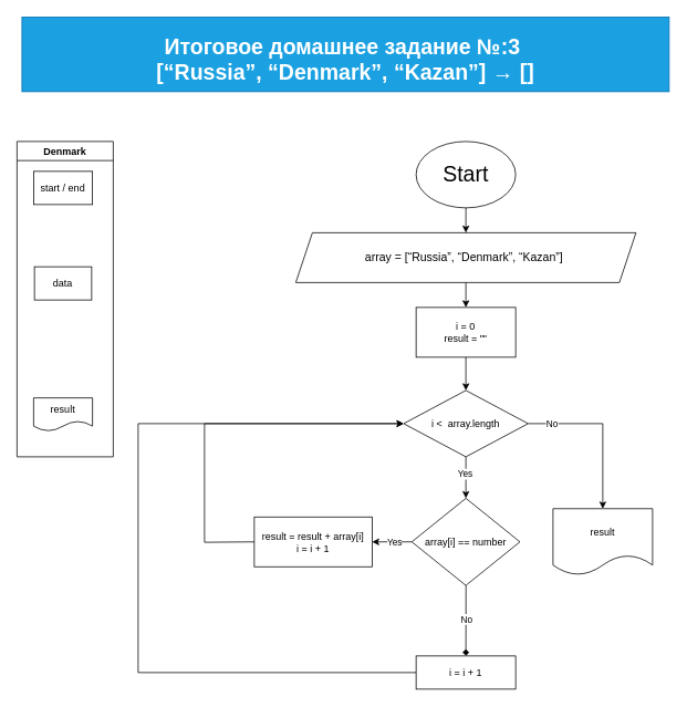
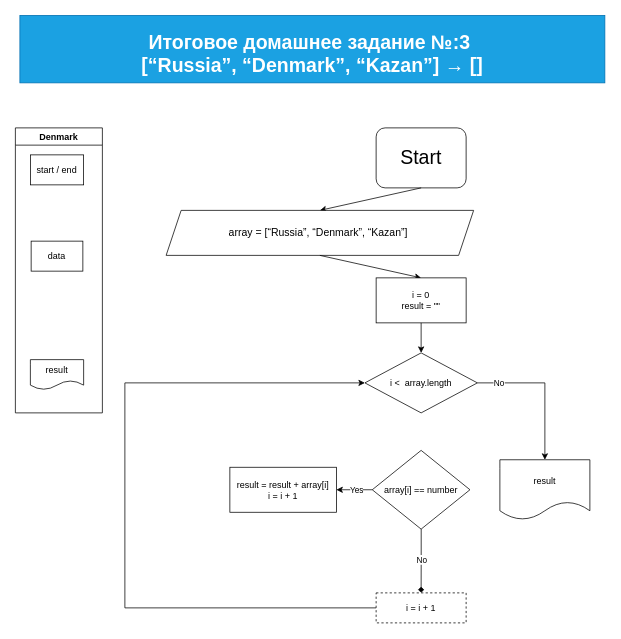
- <mxCell id="2" value="Start" style="ellipse;whiteSpace=wrap;html=1;fontSize=26;fontFamily=Helvetica;" parent="1" vertex="1"><mxGeometry x="501" y="170" width="120" height="80" as="geometry" /></mxCell>
+ <mxCell id="2" value="Start" style="whiteSpace=wrap;html=1;fontSize=26;fontFamily=Helvetica;rounded=1;" parent="1" vertex="1"><mxGeometry x="501" y="170" width="120" height="80" as="geometry" /></mxCell>
- <mxCell id="9" value="array =&amp;nbsp;[“Russia”, “Denmark”, “Kazan”]&amp;nbsp;" style="shape=parallelogram;perimeter=parallelogramPerimeter;whiteSpace=wrap;html=1;fixedSize=1;fontSize=14;" parent="1" vertex="1"><mxGeometry x="356" y="280" width="410" height="60" as="geometry" /></mxCell>
+ <mxCell id="9" value="array =&amp;nbsp;[“Russia”, “Denmark”, “Kazan”]&amp;nbsp;" style="shape=parallelogram;perimeter=parallelogramPerimeter;whiteSpace=wrap;html=1;fixedSize=1;fontSize=14;" parent="1" vertex="1"><mxGeometry x="221" y="280" width="410" height="60" as="geometry" /></mxCell>
- <mxCell id="14" value="" style="endArrow=classic;html=1;rounded=0;exitX=0.5;exitY=1;exitDx=0;exitDy=0;entryX=0.5;entryY=0;entryDx=0;entryDy=0;" parent="1" source="13" target="18" edge="1"><mxGeometry width="50" height="50" relative="1" as="geometry"><mxPoint x="561" y="550" as="sourcePoint" /><mxPoint x="561" y="595" as="targetPoint" /><Array as="points" /></mxGeometry></mxCell>
- <mxCell id="15" value="Yes" style="edgeLabel;html=1;align=center;verticalAlign=middle;resizable=0;points=[];" parent="14" vertex="1" connectable="0"><mxGeometry x="-0.164" y="-1" relative="1" as="geometry"><mxPoint as="offset" /></mxGeometry></mxCell>
- <mxCell id="24" value="" style="endArrow=classic;html=1;rounded=0;exitX=0;exitY=0.5;exitDx=0;exitDy=0;entryX=0;entryY=0.5;entryDx=0;entryDy=0;" parent="1" source="19" target="13" edge="1"><mxGeometry width="50" height="50" relative="1" as="geometry"><mxPoint x="256" y="710" as="sourcePoint" /><mxPoint x="506" y="510" as="targetPoint" /><Array as="points"><mxPoint x="246" y="653" /><mxPoint x="246" y="510" /></Array></mxGeometry></mxCell>
- <mxCell id="22" value="i = i + 1" style="whiteSpace=wrap;html=1;" parent="1" vertex="1"><mxGeometry x="501" y="790" width="120" height="40" as="geometry" /></mxCell>
+ <mxCell id="22" value="i = i + 1" style="whiteSpace=wrap;html=1;dashed=1;" parent="1" vertex="1"><mxGeometry x="501" y="790" width="120" height="40" as="geometry" /></mxCell>
